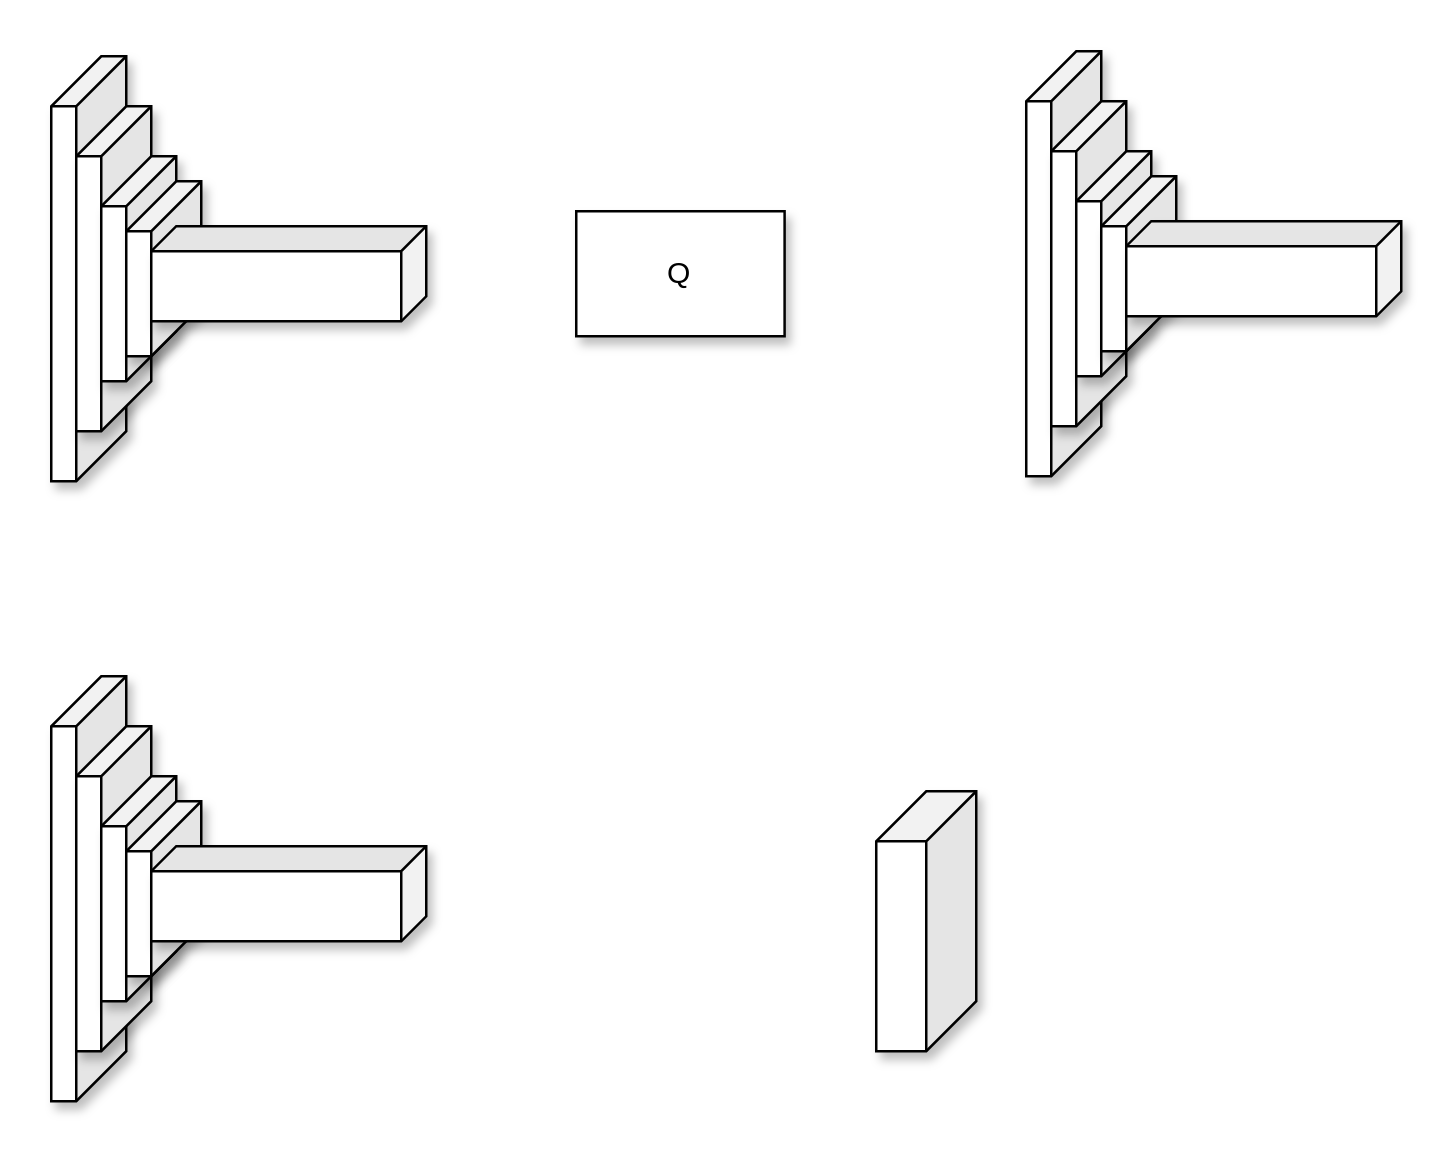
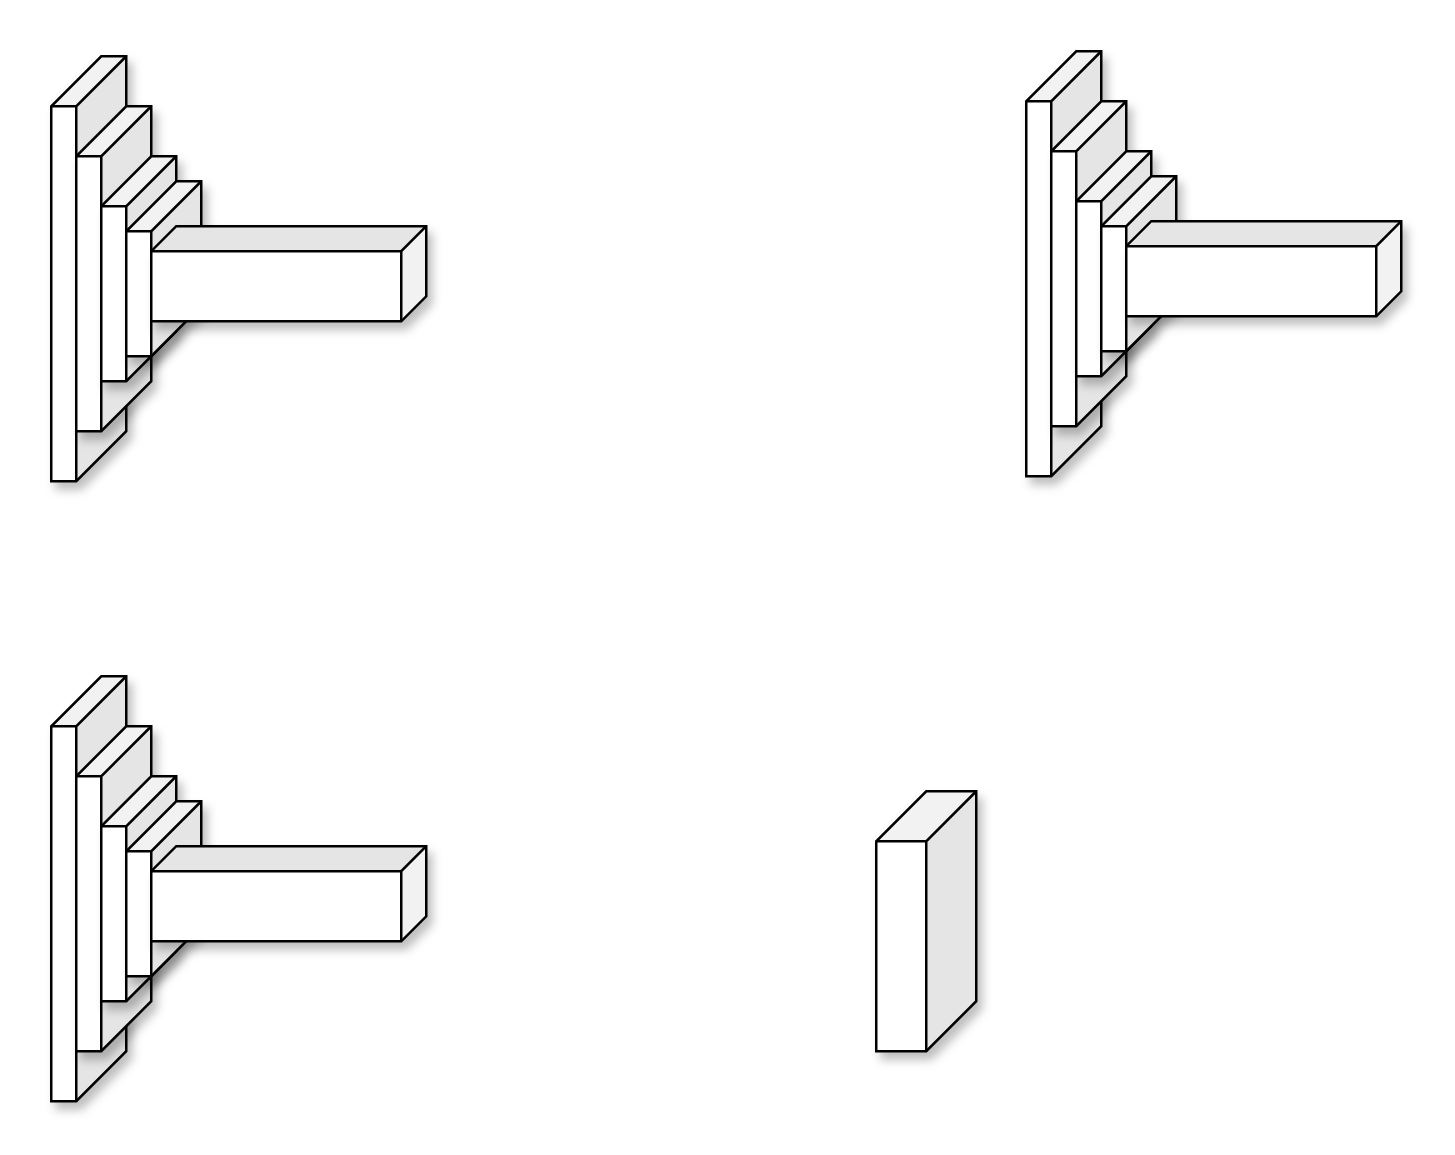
- <mxCell id="3" value="Q" style="whiteSpace=wrap;html=1;shadow=1;" vertex="1" parent="1"><mxGeometry x="230" y="84" width="83.34" height="50" as="geometry" /></mxCell>
